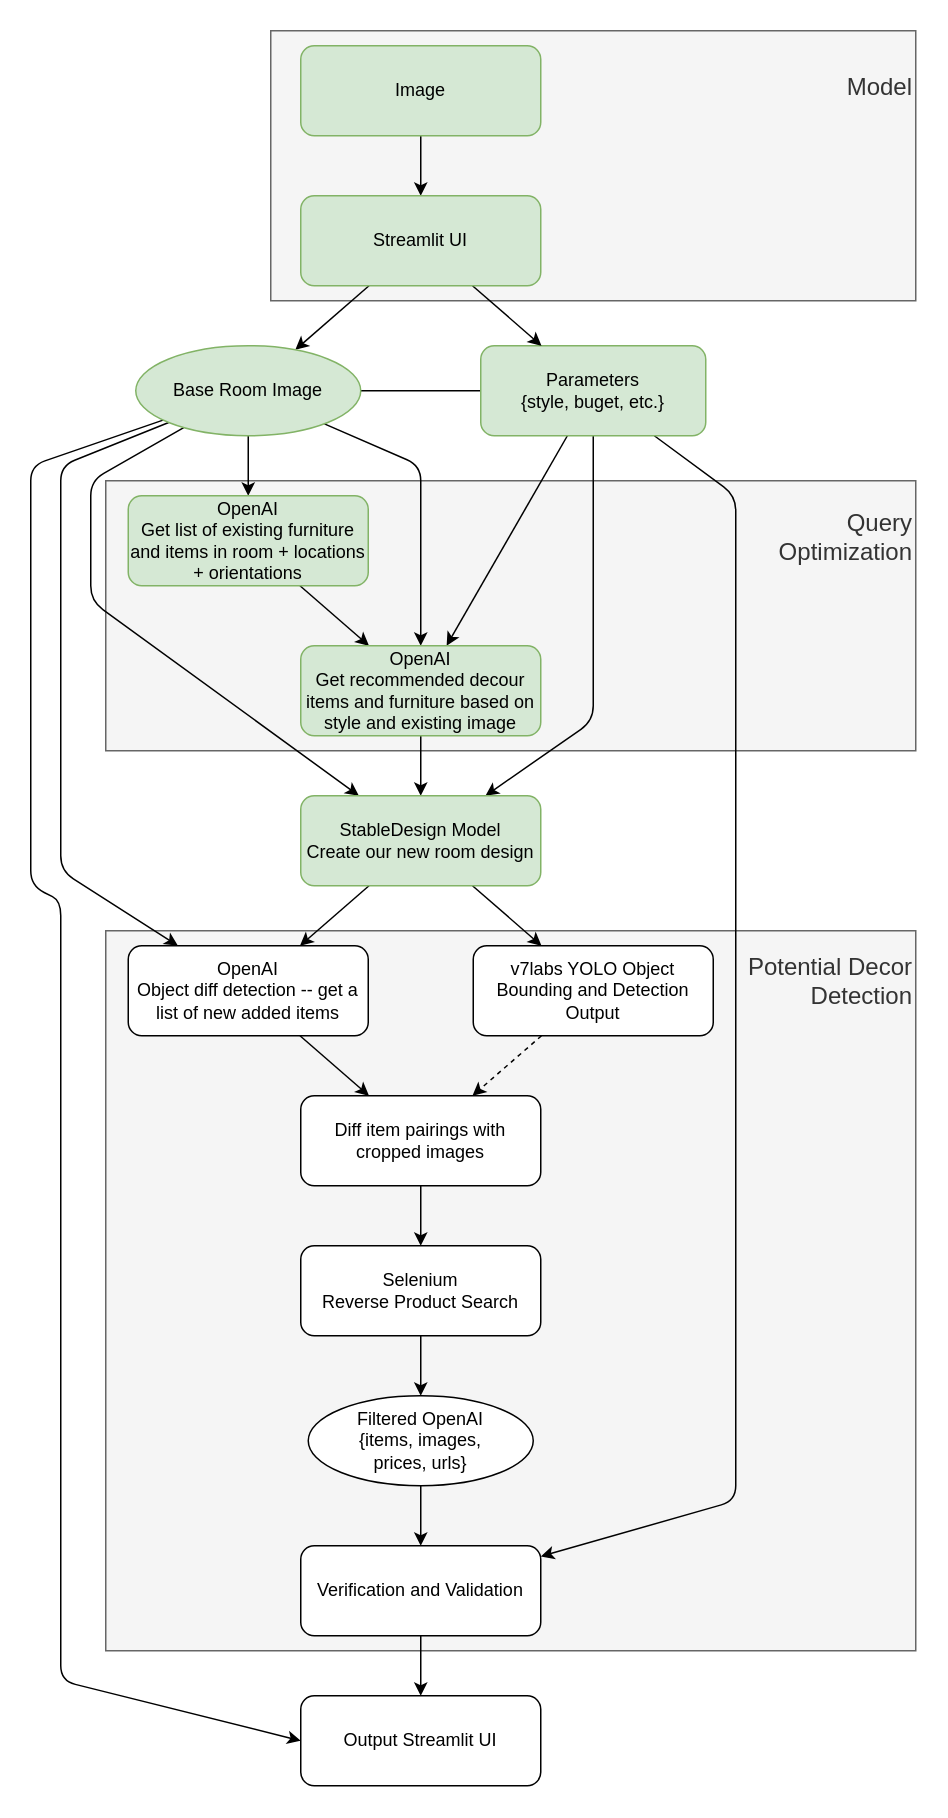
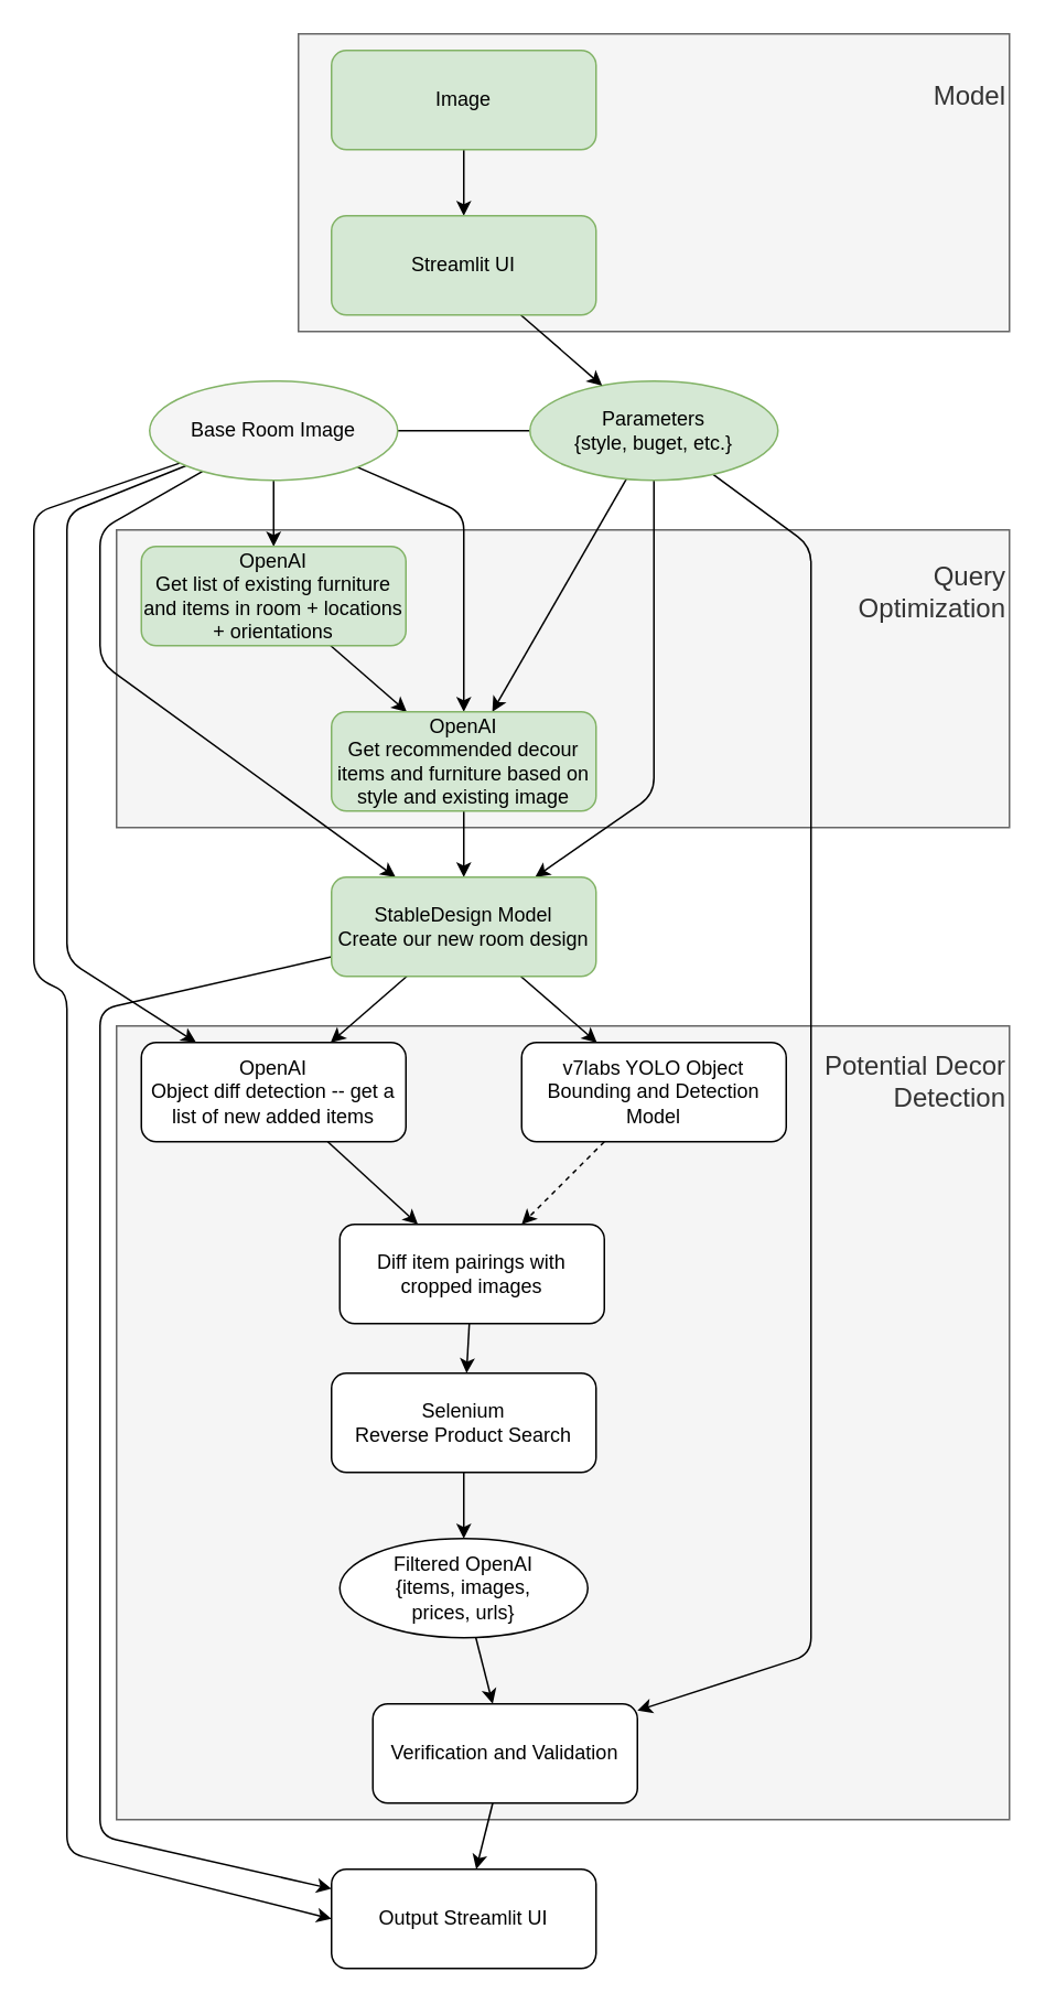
- <mxCell id="12" style="edgeStyle=none;html=1;" parent="1" source="14" target="20" edge="1"><mxGeometry relative="1" as="geometry" /></mxCell>
- <mxCell id="20" value="Base Room Image" style="ellipse;whiteSpace=wrap;html=1;fillColor=#d5e8d4;strokeColor=#82b366;" parent="1" vertex="1"><mxGeometry x="90" y="230" width="150" height="60" as="geometry" /></mxCell>
+ <mxCell id="20" value="Base Room Image" style="ellipse;whiteSpace=wrap;html=1;fillColor=#f5f5f5;strokeColor=#82b366;" parent="1" vertex="1"><mxGeometry x="90" y="230" width="150" height="60" as="geometry" /></mxCell>
- <mxCell id="9" value="Parameters&lt;div&gt;{style, buget, etc.}&lt;/div&gt;" style="whiteSpace=wrap;html=1;fillColor=#d5e8d4;strokeColor=#82b366;rounded=1;" parent="1" vertex="1"><mxGeometry x="320" y="230" width="150" height="60" as="geometry" /></mxCell>
+ <mxCell id="9" value="Parameters&lt;div&gt;{style, buget, etc.}&lt;/div&gt;" style="ellipse;whiteSpace=wrap;html=1;fillColor=#d5e8d4;strokeColor=#82b366;" parent="1" vertex="1"><mxGeometry x="320" y="230" width="150" height="60" as="geometry" /></mxCell>
- <mxCell id="32" value="&lt;div&gt;&lt;span style=&quot;background-color: transparent;&quot;&gt;v7labs YOLO Object Bounding and Detection Output&lt;/span&gt;&lt;/div&gt;" style="rounded=1;whiteSpace=wrap;html=1;" parent="1" vertex="1"><mxGeometry x="315" y="630" width="160" height="60" as="geometry" /></mxCell>
+ <mxCell id="32" value="&lt;div&gt;&lt;span style=&quot;background-color: transparent;&quot;&gt;v7labs YOLO Object Bounding and Detection Model&lt;/span&gt;&lt;/div&gt;" style="rounded=1;whiteSpace=wrap;html=1;" parent="1" vertex="1"><mxGeometry x="315" y="630" width="160" height="60" as="geometry" /></mxCell>
- <mxCell id="34" value="&lt;div&gt;&lt;span style=&quot;background-color: transparent;&quot;&gt;Diff item pairings with cropped images&lt;/span&gt;&lt;br&gt;&lt;/div&gt;&lt;div&gt;&lt;/div&gt;" style="rounded=1;whiteSpace=wrap;html=1;" parent="1" vertex="1"><mxGeometry x="200" y="730" width="160" height="60" as="geometry" /></mxCell>
+ <mxCell id="34" value="&lt;div&gt;&lt;span style=&quot;background-color: transparent;&quot;&gt;Diff item pairings with cropped images&lt;/span&gt;&lt;br&gt;&lt;/div&gt;&lt;div&gt;&lt;/div&gt;" style="rounded=1;whiteSpace=wrap;html=1;" parent="1" vertex="1"><mxGeometry x="205" y="740" width="160" height="60" as="geometry" /></mxCell>
+ <mxCell id="27" style="edgeStyle=none;html=1;" parent="1" source="28" target="41" edge="1"><mxGeometry relative="1" as="geometry"><Array as="points"><mxPoint x="60" y="610" /><mxPoint x="60" y="1110" /></Array></mxGeometry></mxCell>
- <mxCell id="40" value="Verification and Validation&lt;div&gt;&lt;/div&gt;&lt;div&gt;&lt;/div&gt;" style="rounded=1;whiteSpace=wrap;html=1;" parent="1" vertex="1"><mxGeometry x="200" y="1030" width="160" height="60" as="geometry" /></mxCell>
+ <mxCell id="40" value="Verification and Validation&lt;div&gt;&lt;/div&gt;&lt;div&gt;&lt;/div&gt;" style="rounded=1;whiteSpace=wrap;html=1;" parent="1" vertex="1"><mxGeometry x="225" y="1030" width="160" height="60" as="geometry" /></mxCell>
